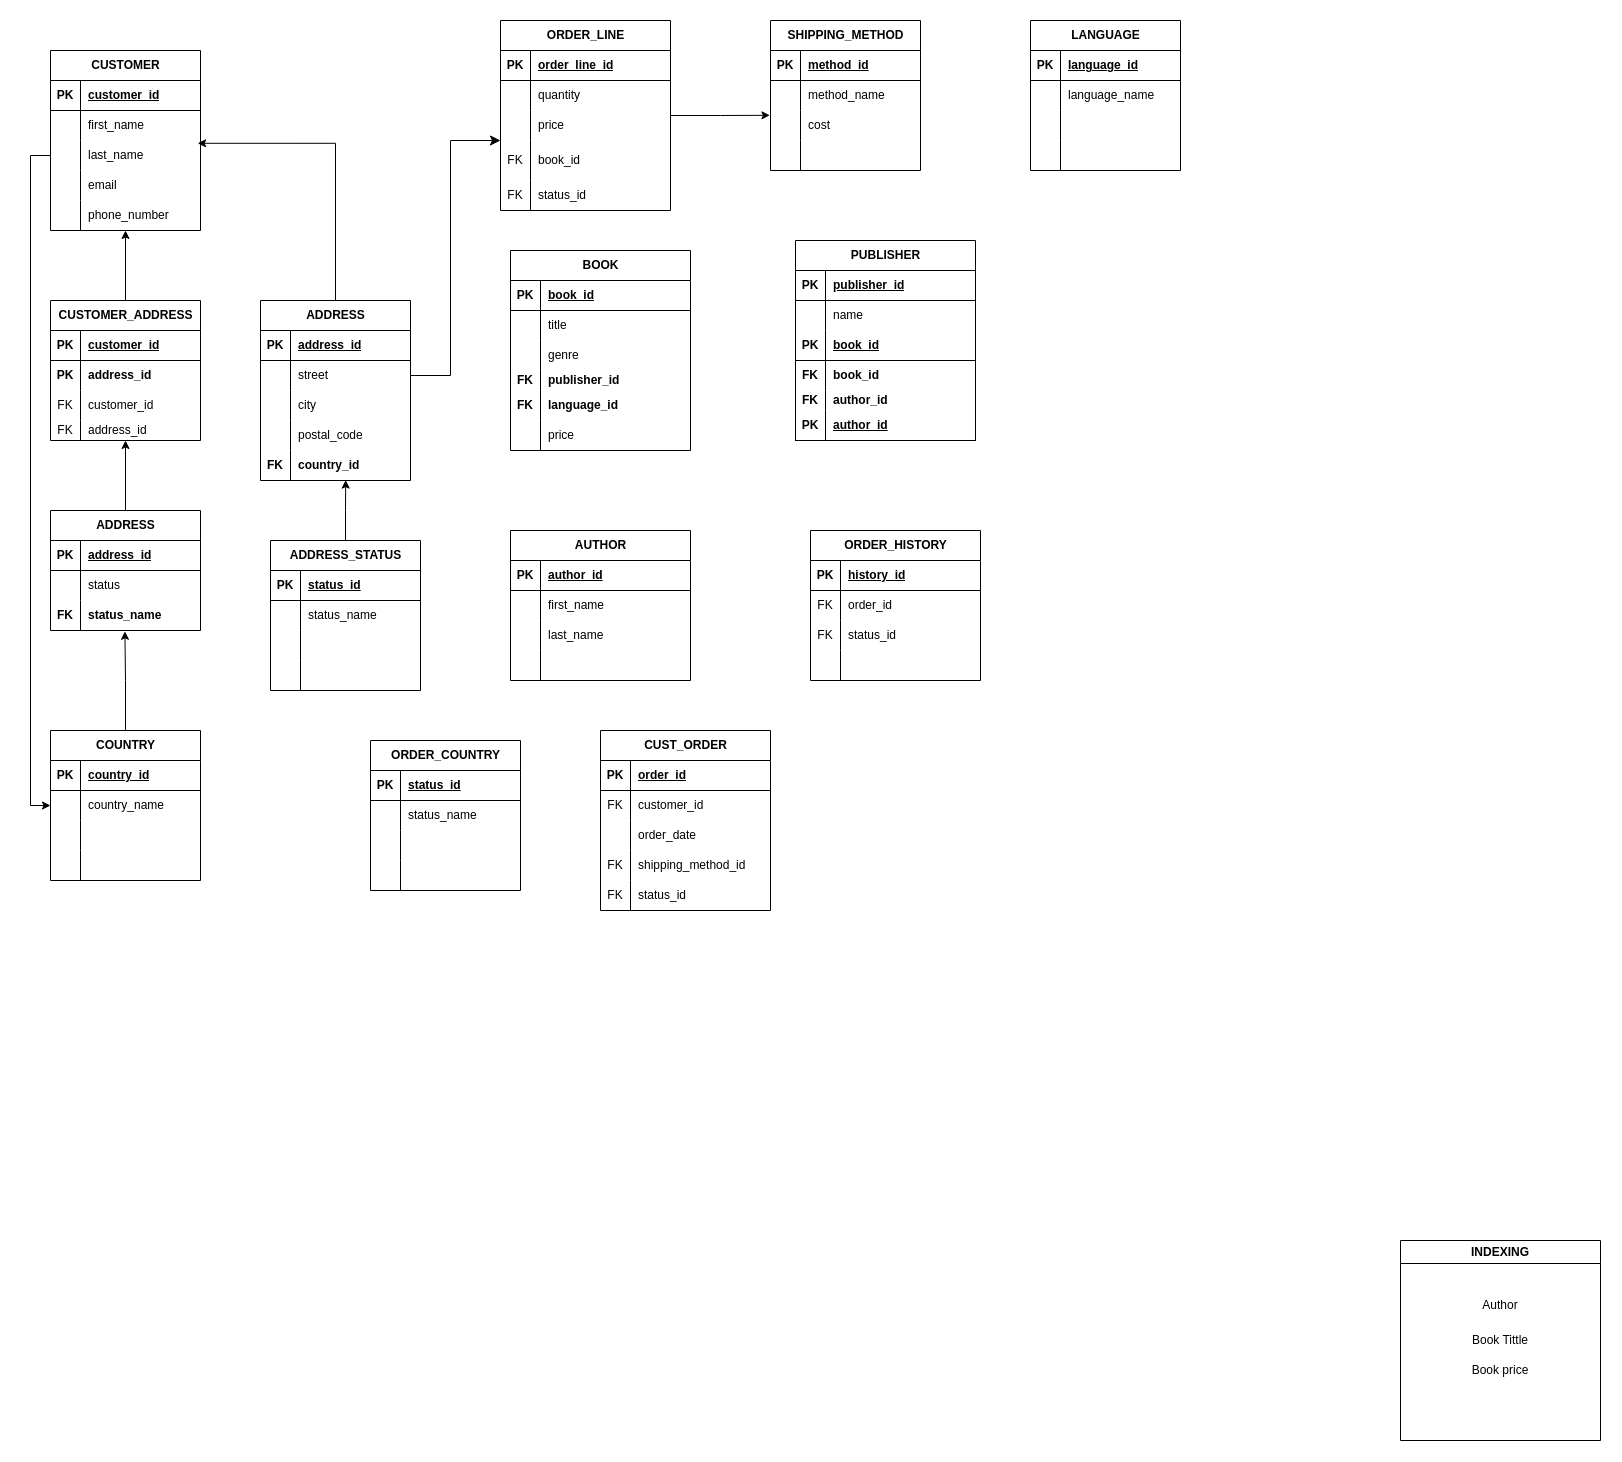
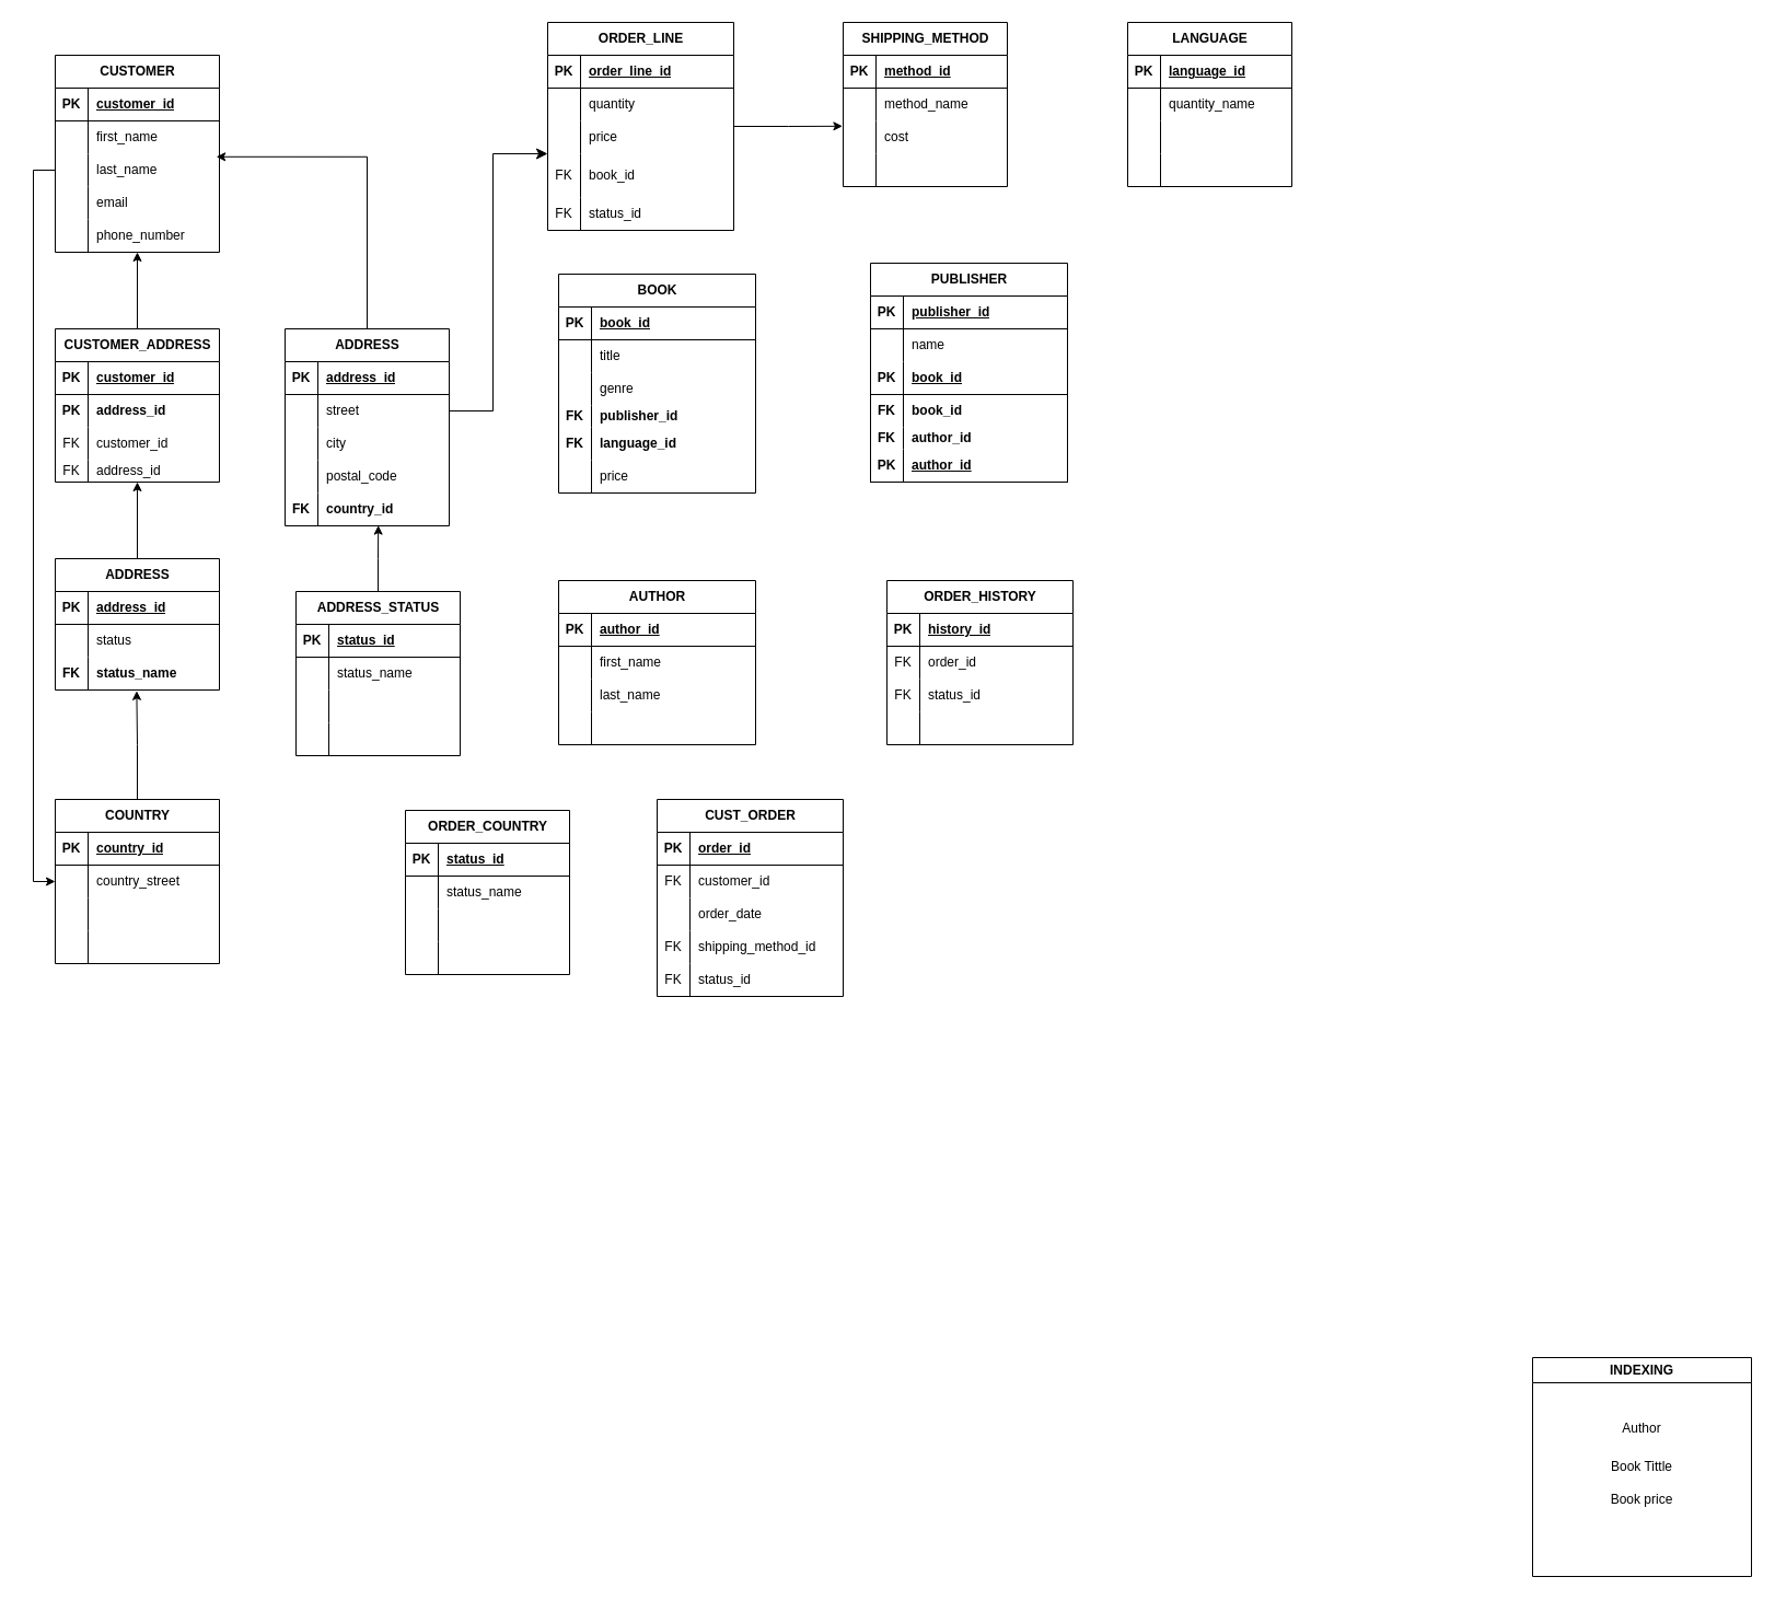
- <mxCell id="31" value="language_name" style="shape=partialRectangle;connectable=0;fillColor=none;top=0;left=0;bottom=0;right=0;align=left;spacingLeft=6;overflow=hidden;whiteSpace=wrap;html=1;" parent="29" vertex="1"><mxGeometry x="30" width="120" height="30" as="geometry"><mxRectangle width="120" height="30" as="alternateBounds" /></mxGeometry></mxCell>
+ <mxCell id="31" value="quantity_name" style="shape=partialRectangle;connectable=0;fillColor=none;top=0;left=0;bottom=0;right=0;align=left;spacingLeft=6;overflow=hidden;whiteSpace=wrap;html=1;" parent="29" vertex="1"><mxGeometry x="30" width="120" height="30" as="geometry"><mxRectangle width="120" height="30" as="alternateBounds" /></mxGeometry></mxCell>
- <mxCell id="94" value="country_name" style="shape=partialRectangle;connectable=0;fillColor=none;top=0;left=0;bottom=0;right=0;align=left;spacingLeft=6;overflow=hidden;whiteSpace=wrap;html=1;" vertex="1" parent="92"><mxGeometry x="30" width="120" height="30" as="geometry"><mxRectangle width="120" height="30" as="alternateBounds" /></mxGeometry></mxCell>
+ <mxCell id="94" value="country_street" style="shape=partialRectangle;connectable=0;fillColor=none;top=0;left=0;bottom=0;right=0;align=left;spacingLeft=6;overflow=hidden;whiteSpace=wrap;html=1;" vertex="1" parent="92"><mxGeometry x="30" width="120" height="30" as="geometry"><mxRectangle width="120" height="30" as="alternateBounds" /></mxGeometry></mxCell>
